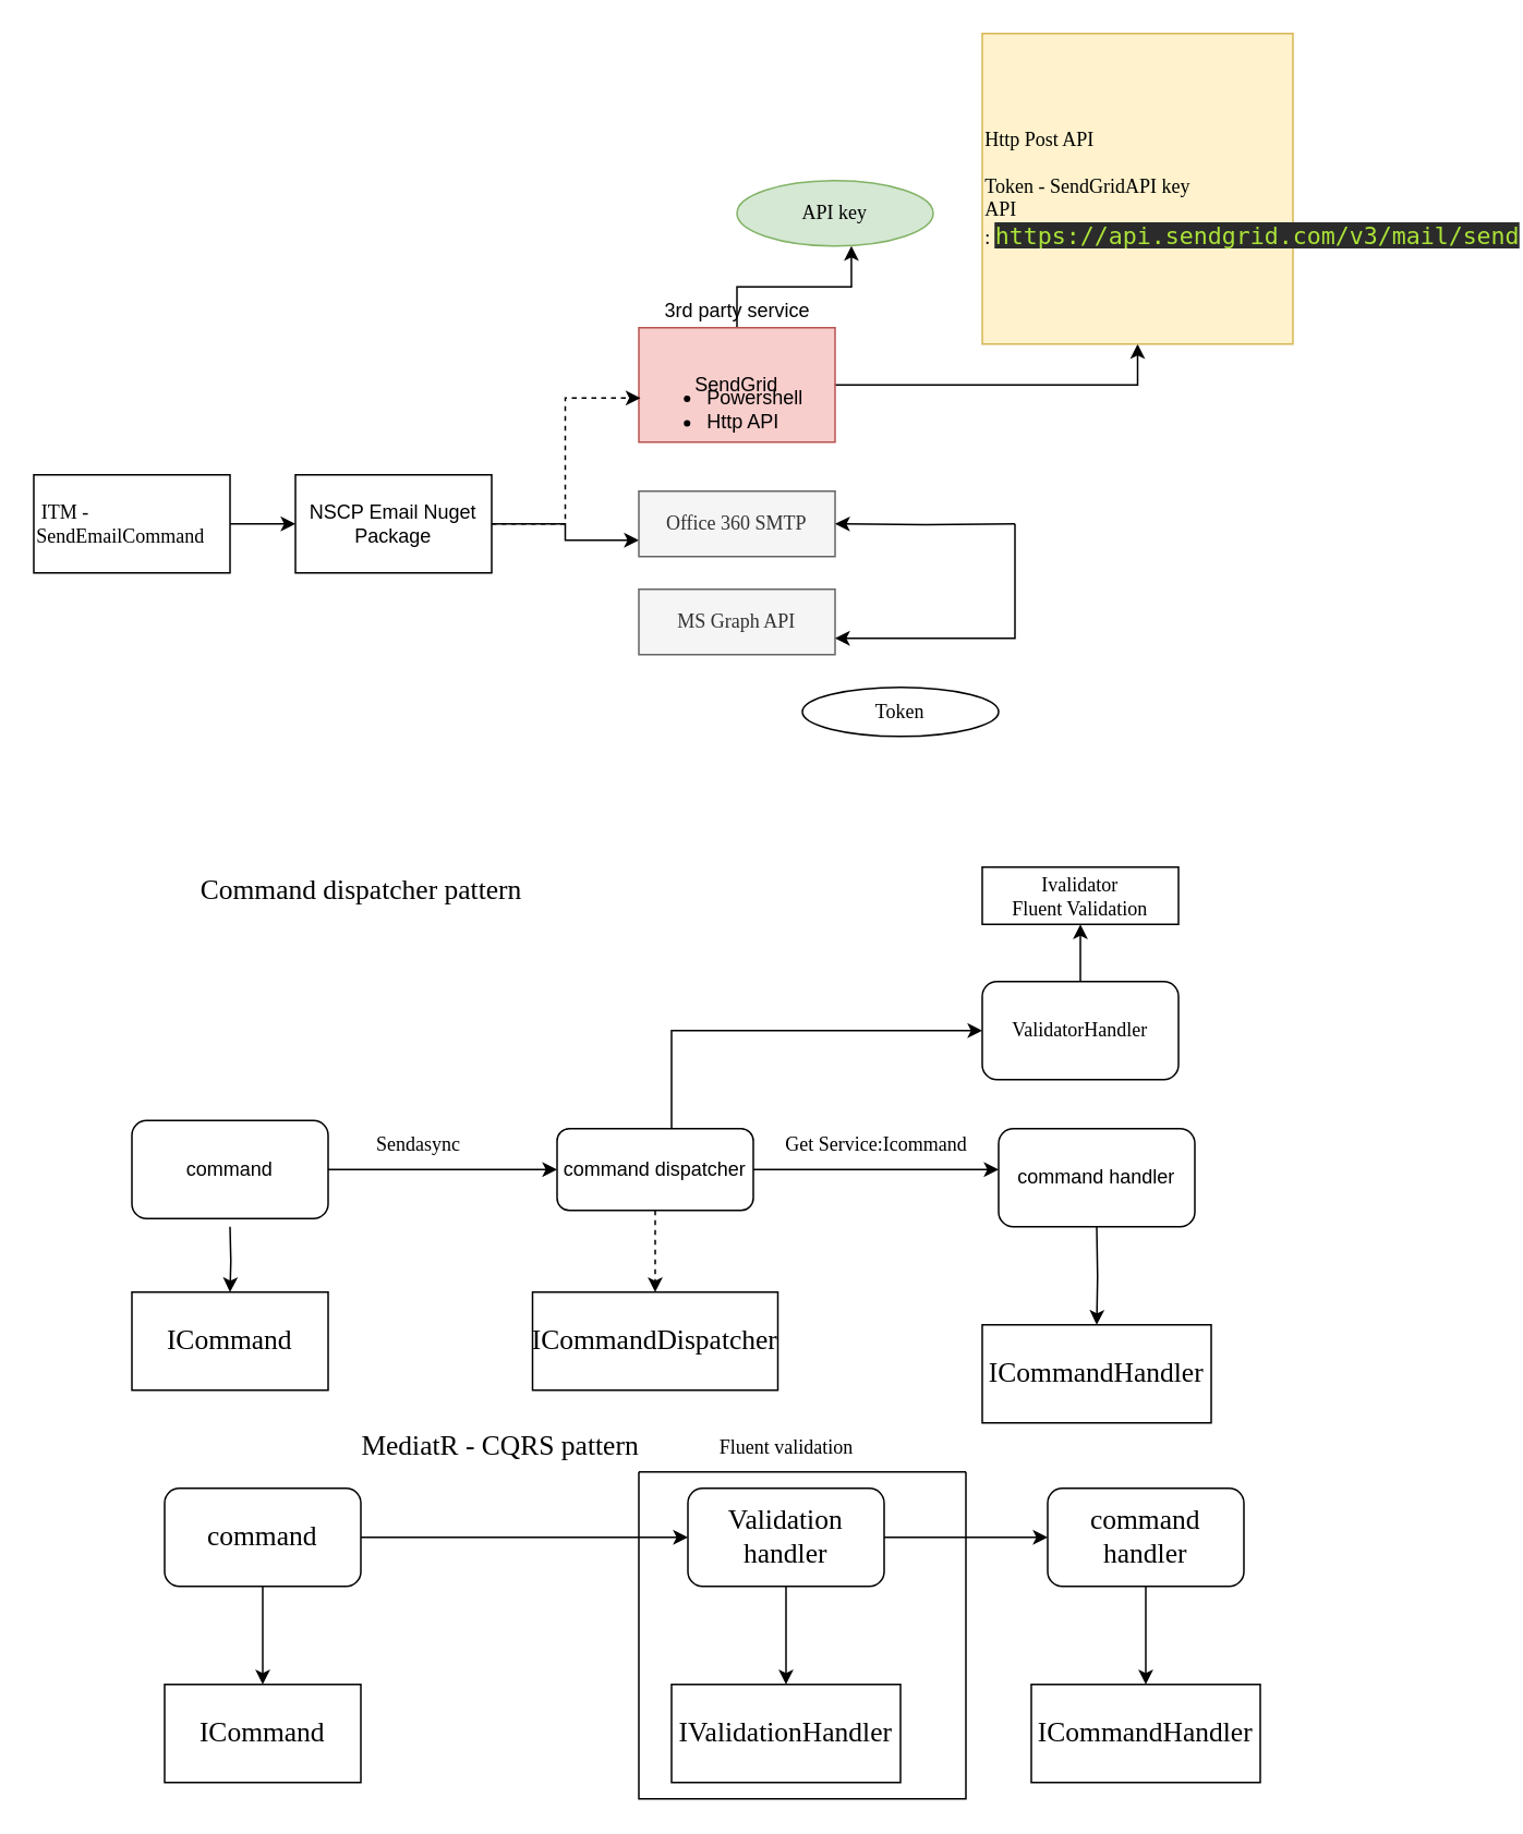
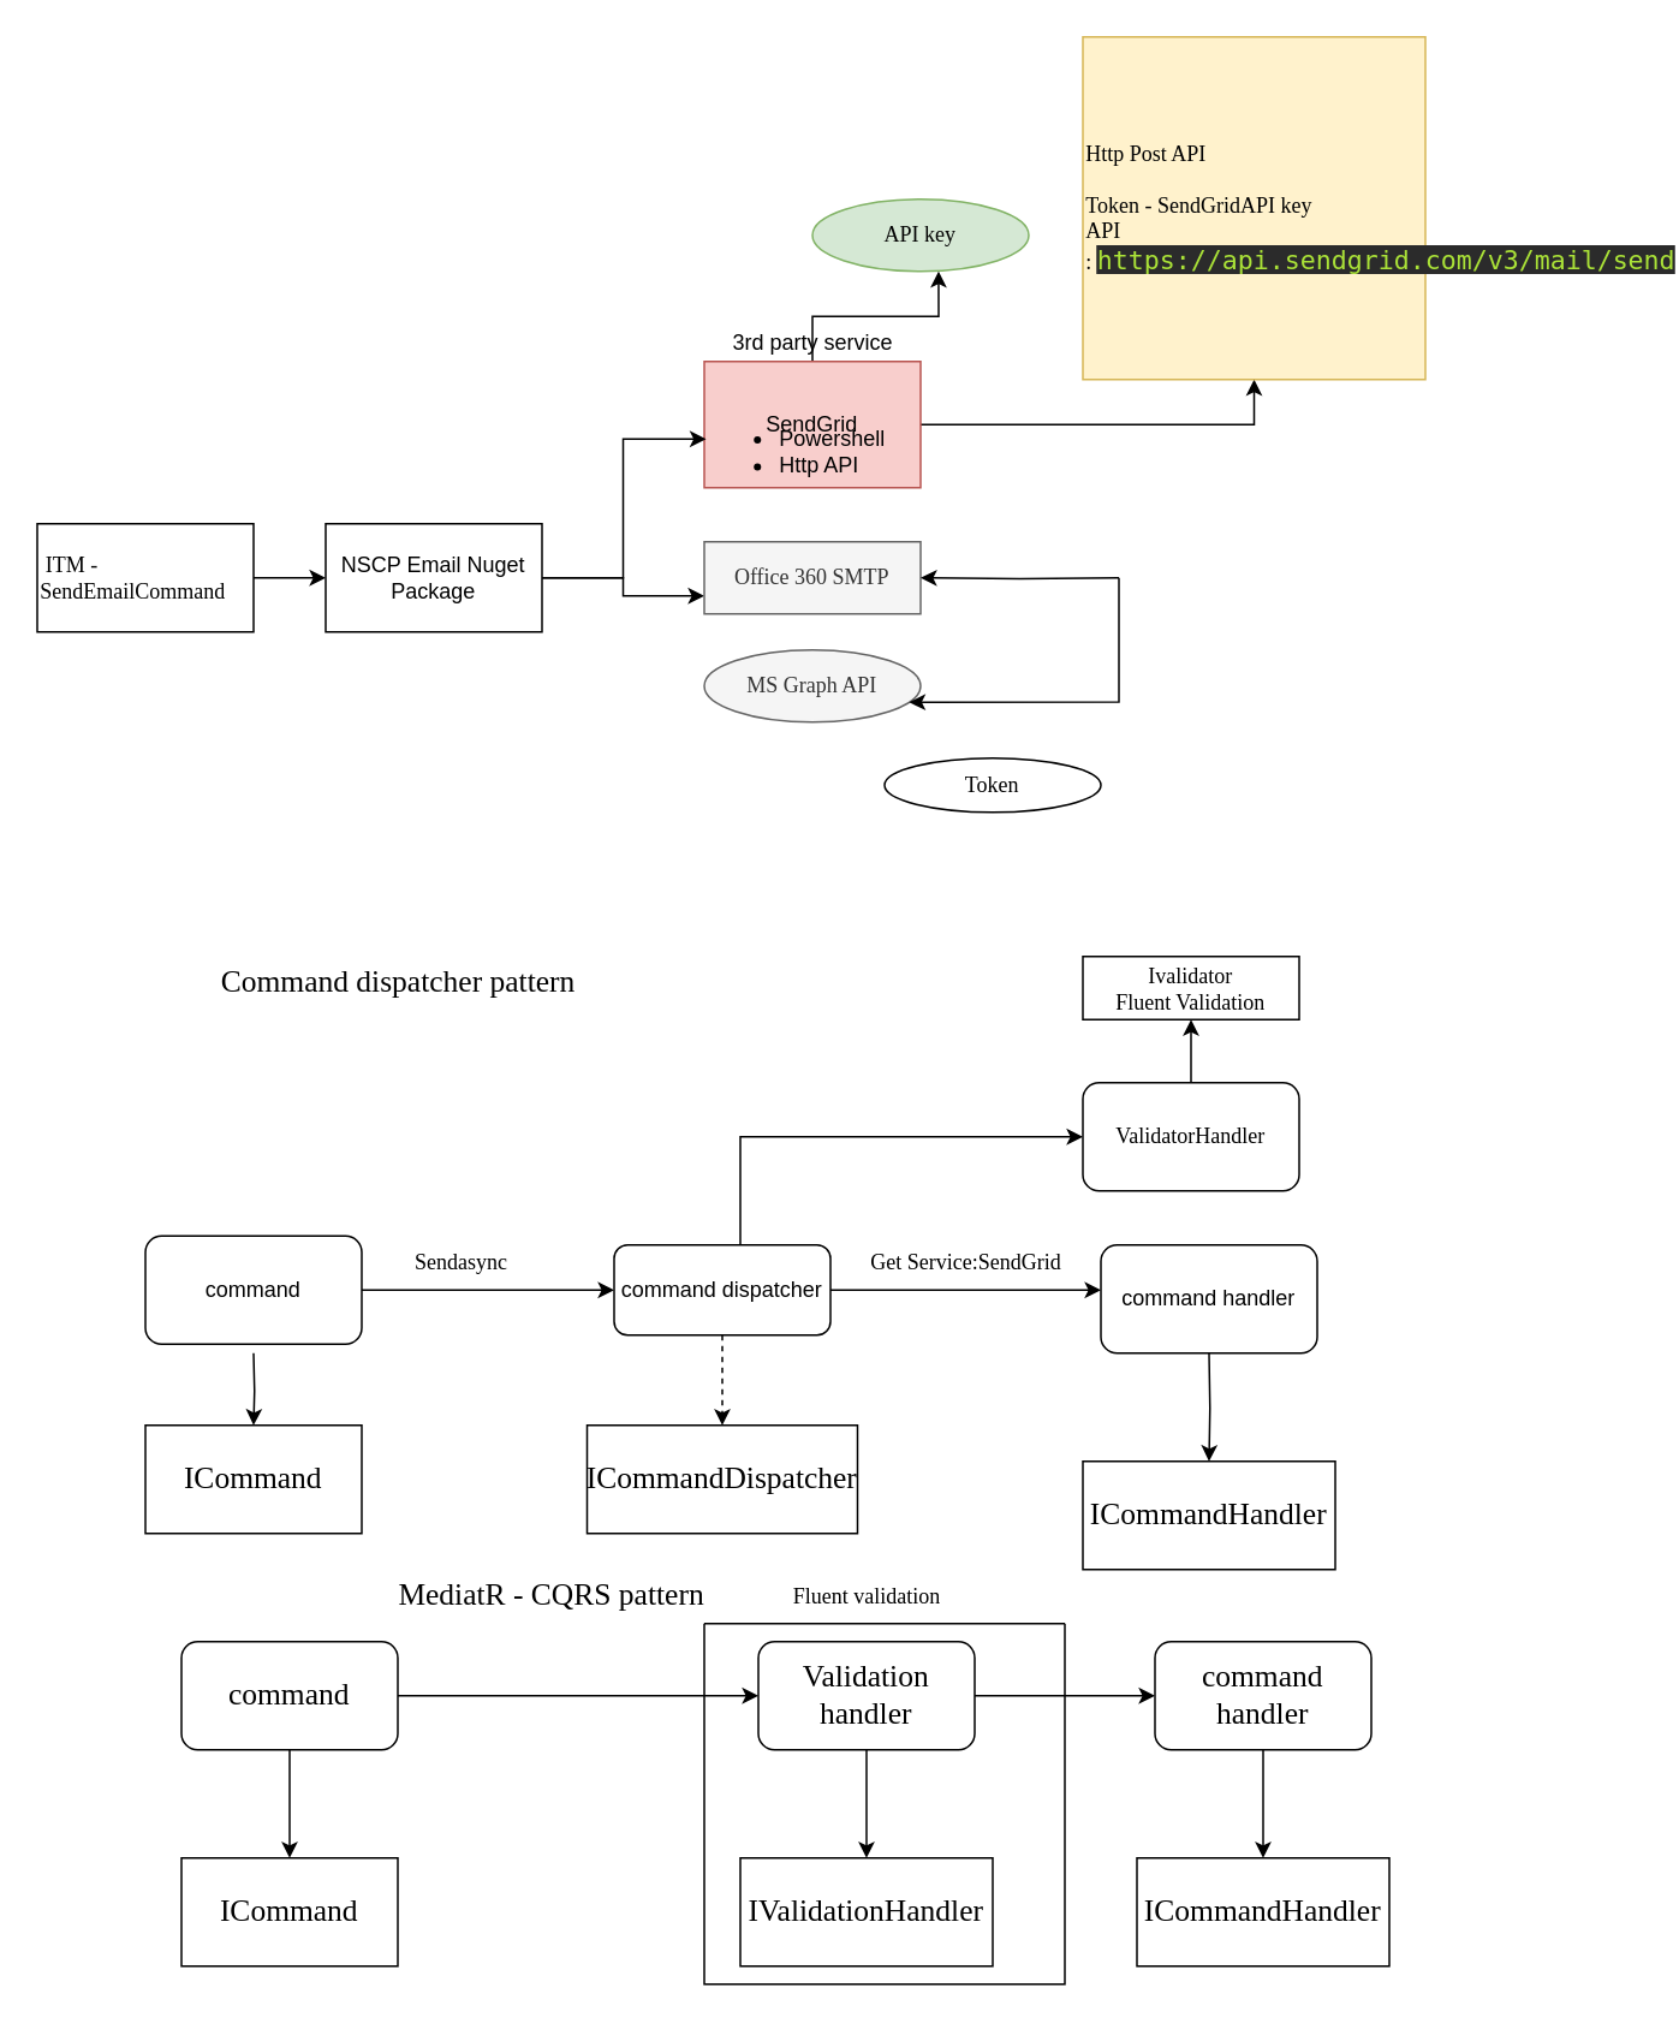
- <mxCell id="7" style="edgeStyle=orthogonalEdgeStyle;rounded=0;orthogonalLoop=1;jettySize=auto;html=1;entryX=0.01;entryY=0.383;entryDx=0;entryDy=0;entryPerimeter=0;fontFamily=Times New Roman;fontSize=12;dashed=1;" edge="1" parent="1" source="9" target="6"><mxGeometry relative="1" as="geometry" /></mxCell>
+ <mxCell id="7" style="edgeStyle=orthogonalEdgeStyle;rounded=0;orthogonalLoop=1;jettySize=auto;html=1;entryX=0.01;entryY=0.383;entryDx=0;entryDy=0;entryPerimeter=0;fontFamily=Times New Roman;fontSize=12;" edge="1" parent="1" source="9" target="6"><mxGeometry relative="1" as="geometry" /></mxCell>
- <mxCell id="43" value="MS Graph API" style="rounded=0;whiteSpace=wrap;html=1;fontFamily=Times New Roman;fontSize=12;fillColor=#f5f5f5;strokeColor=#666666;fontColor=#333333;" vertex="1" parent="1"><mxGeometry x="390" y="360" width="120" height="40" as="geometry" /></mxCell>
+ <mxCell id="43" value="MS Graph API" style="ellipse;whiteSpace=wrap;html=1;fontFamily=Times New Roman;fontSize=12;fillColor=#f5f5f5;strokeColor=#666666;fontColor=#333333;" vertex="1" parent="1"><mxGeometry x="390" y="360" width="120" height="40" as="geometry" /></mxCell>
- <mxCell id="32" value="Get Service:Icommand" style="text;html=1;align=center;verticalAlign=middle;resizable=0;points=[];autosize=1;strokeColor=none;fillColor=none;fontSize=12;fontFamily=Times New Roman;" vertex="1" parent="1"><mxGeometry x="470" y="690" width="130" height="20" as="geometry" /></mxCell>
+ <mxCell id="32" value="Get Service:SendGrid" style="text;html=1;align=center;verticalAlign=middle;resizable=0;points=[];autosize=1;strokeColor=none;fillColor=none;fontSize=12;fontFamily=Times New Roman;" vertex="1" parent="1"><mxGeometry x="470" y="690" width="130" height="20" as="geometry" /></mxCell>
